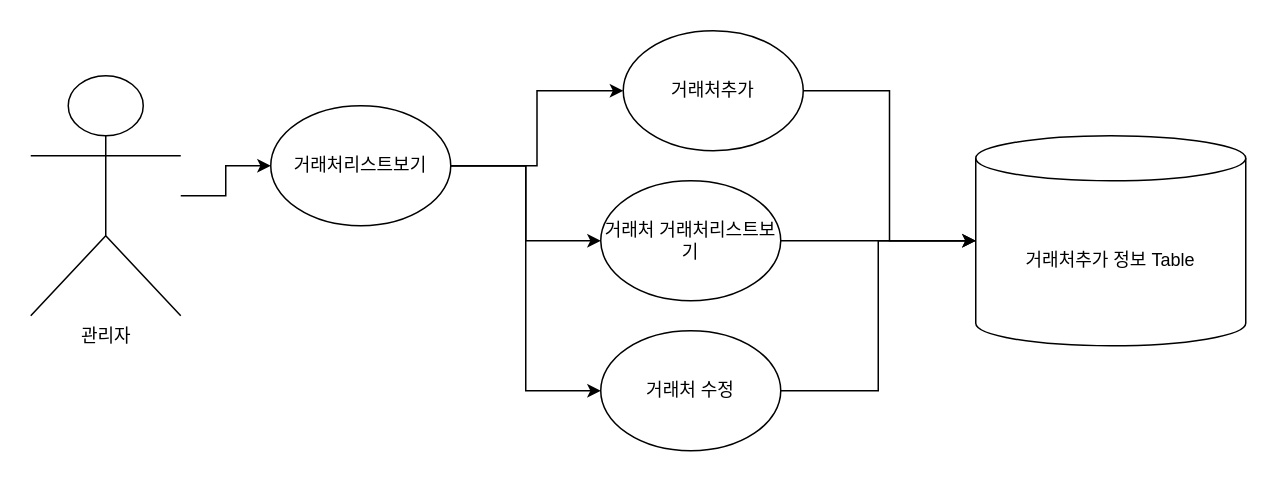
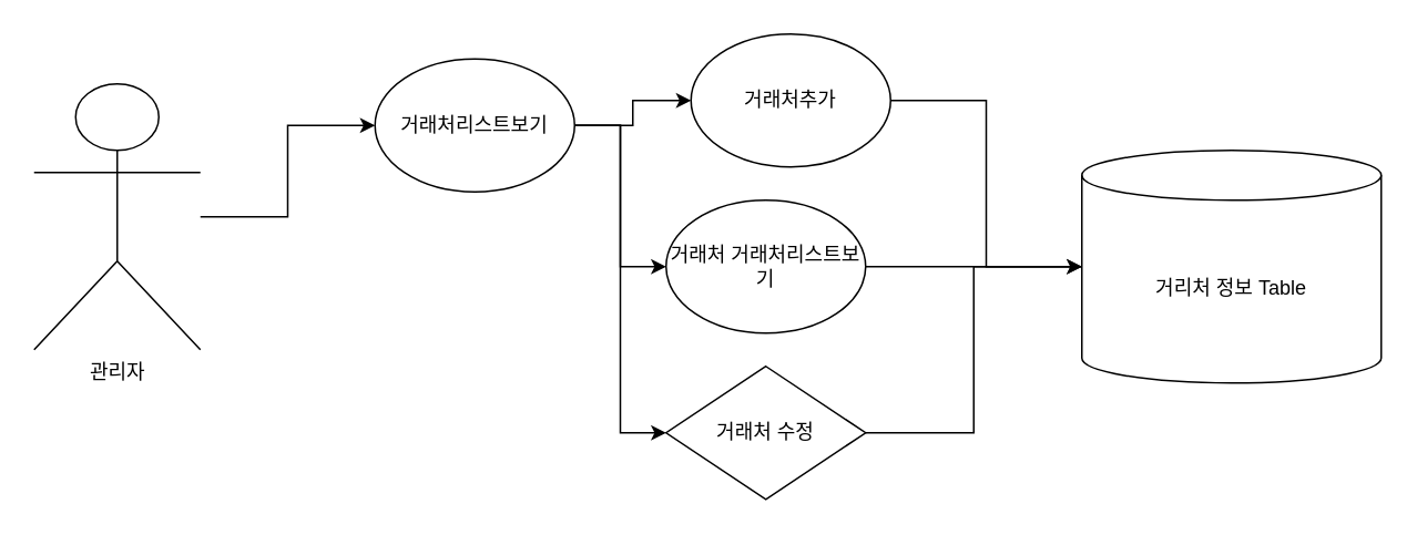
- <mxCell id="7" value="거래처리스트보기" style="ellipse;whiteSpace=wrap;html=1;" vertex="1" parent="1"><mxGeometry x="180" y="70" width="120" height="80" as="geometry" /></mxCell>
+ <mxCell id="7" value="거래처리스트보기" style="ellipse;whiteSpace=wrap;html=1;" vertex="1" parent="1"><mxGeometry x="225" y="35" width="120" height="80" as="geometry" /></mxCell>
- <mxCell id="14" value="거래처추가 정보 Table" style="shape=cylinder3;whiteSpace=wrap;html=1;boundedLbl=1;backgroundOutline=1;size=15;" vertex="1" parent="1"><mxGeometry x="650" y="90" width="180" height="140" as="geometry" /></mxCell>
+ <mxCell id="14" value="거리처 정보 Table" style="shape=cylinder3;whiteSpace=wrap;html=1;boundedLbl=1;backgroundOutline=1;size=15;" vertex="1" parent="1"><mxGeometry x="650" y="90" width="180" height="140" as="geometry" /></mxCell>
- <mxCell id="13" value="거래처 수정" style="ellipse;whiteSpace=wrap;html=1;" vertex="1" parent="1"><mxGeometry x="400" y="220" width="120" height="80" as="geometry" /></mxCell>
+ <mxCell id="13" value="거래처 수정" style="rhombus;whiteSpace=wrap;html=1;" vertex="1" parent="1"><mxGeometry x="400" y="220" width="120" height="80" as="geometry" /></mxCell>
